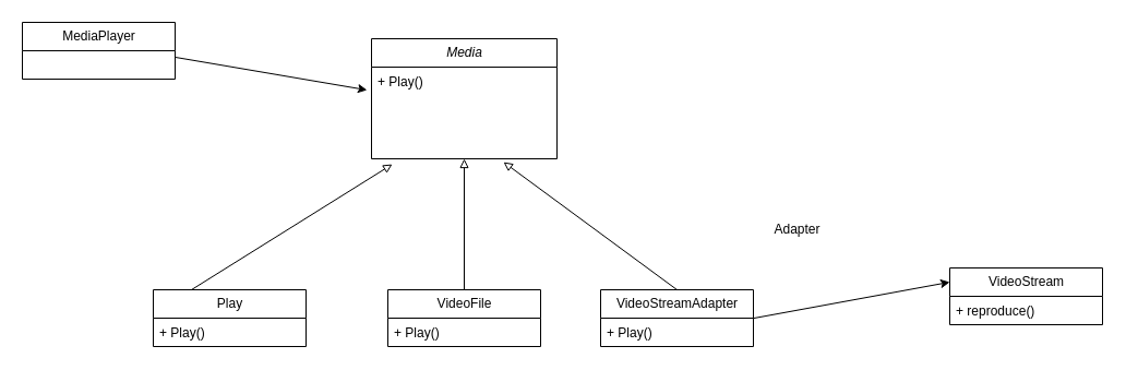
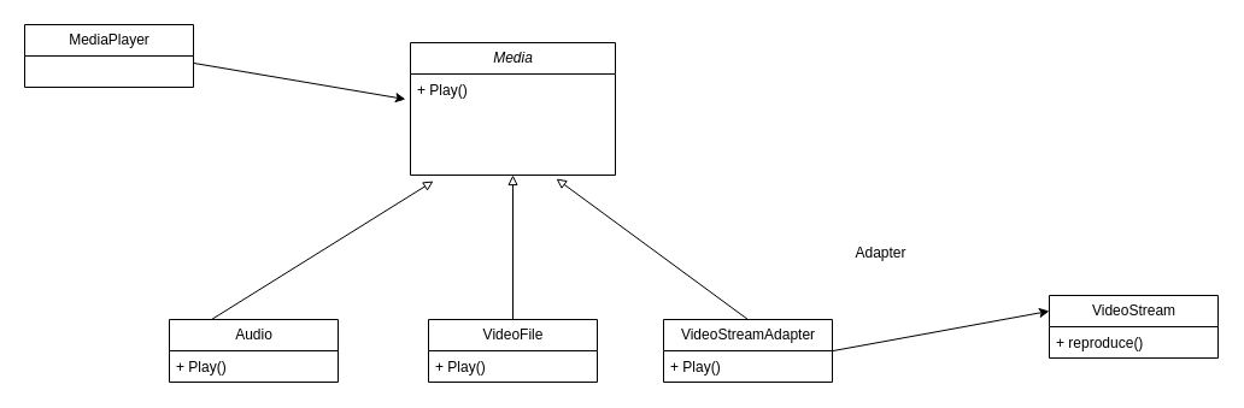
- <mxCell id="5" value="Play" style="swimlane;fontStyle=0;childLayout=stackLayout;horizontal=1;startSize=26;fillColor=none;horizontalStack=0;resizeParent=1;resizeParentMax=0;resizeLast=0;collapsible=1;marginBottom=0;html=1;" parent="1" vertex="1"><mxGeometry x="140" y="265" width="140" height="52" as="geometry" /></mxCell>
+ <mxCell id="5" value="Audio" style="swimlane;fontStyle=0;childLayout=stackLayout;horizontal=1;startSize=26;fillColor=none;horizontalStack=0;resizeParent=1;resizeParentMax=0;resizeLast=0;collapsible=1;marginBottom=0;html=1;" parent="1" vertex="1"><mxGeometry x="140" y="265" width="140" height="52" as="geometry" /></mxCell>
